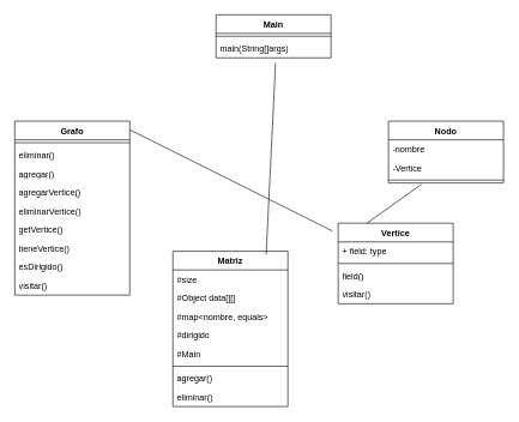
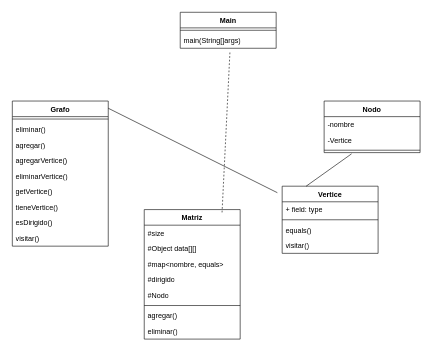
- <mxCell id="35" value="" style="endArrow=none;html=1;rounded=0;entryX=0.518;entryY=1.264;entryDx=0;entryDy=0;entryPerimeter=0;exitX=0.811;exitY=0.022;exitDx=0;exitDy=0;exitPerimeter=0;" edge="1" parent="1" source="20" target="4"><mxGeometry width="50" height="50" relative="1" as="geometry"><mxPoint x="350" y="410" as="sourcePoint" /><mxPoint x="400" y="360" as="targetPoint" /></mxGeometry></mxCell>
+ <mxCell id="35" value="" style="endArrow=none;html=1;rounded=0;entryX=0.518;entryY=1.264;entryDx=0;entryDy=0;entryPerimeter=0;exitX=0.811;exitY=0.022;exitDx=0;exitDy=0;exitPerimeter=0;dashed=1;" edge="1" parent="1" source="20" target="4"><mxGeometry width="50" height="50" relative="1" as="geometry"><mxPoint x="350" y="410" as="sourcePoint" /><mxPoint x="400" y="360" as="targetPoint" /></mxGeometry></mxCell>
- <mxCell id="18" value="field()" style="text;strokeColor=none;fillColor=none;align=left;verticalAlign=top;spacingLeft=4;spacingRight=4;overflow=hidden;rotatable=0;points=[[0,0.5],[1,0.5]];portConstraint=eastwest;whiteSpace=wrap;html=1;" vertex="1" parent="15"><mxGeometry y="60" width="160" height="26" as="geometry" /></mxCell>
+ <mxCell id="18" value="equals()" style="text;strokeColor=none;fillColor=none;align=left;verticalAlign=top;spacingLeft=4;spacingRight=4;overflow=hidden;rotatable=0;points=[[0,0.5],[1,0.5]];portConstraint=eastwest;whiteSpace=wrap;html=1;" vertex="1" parent="15"><mxGeometry y="60" width="160" height="26" as="geometry" /></mxCell>
- <mxCell id="25" value="#Main" style="text;strokeColor=none;fillColor=none;align=left;verticalAlign=top;spacingLeft=4;spacingRight=4;overflow=hidden;rotatable=0;points=[[0,0.5],[1,0.5]];portConstraint=eastwest;whiteSpace=wrap;html=1;" vertex="1" parent="20"><mxGeometry y="130" width="160" height="26" as="geometry" /></mxCell>
+ <mxCell id="25" value="#Nodo" style="text;strokeColor=none;fillColor=none;align=left;verticalAlign=top;spacingLeft=4;spacingRight=4;overflow=hidden;rotatable=0;points=[[0,0.5],[1,0.5]];portConstraint=eastwest;whiteSpace=wrap;html=1;" vertex="1" parent="20"><mxGeometry y="130" width="160" height="26" as="geometry" /></mxCell>
